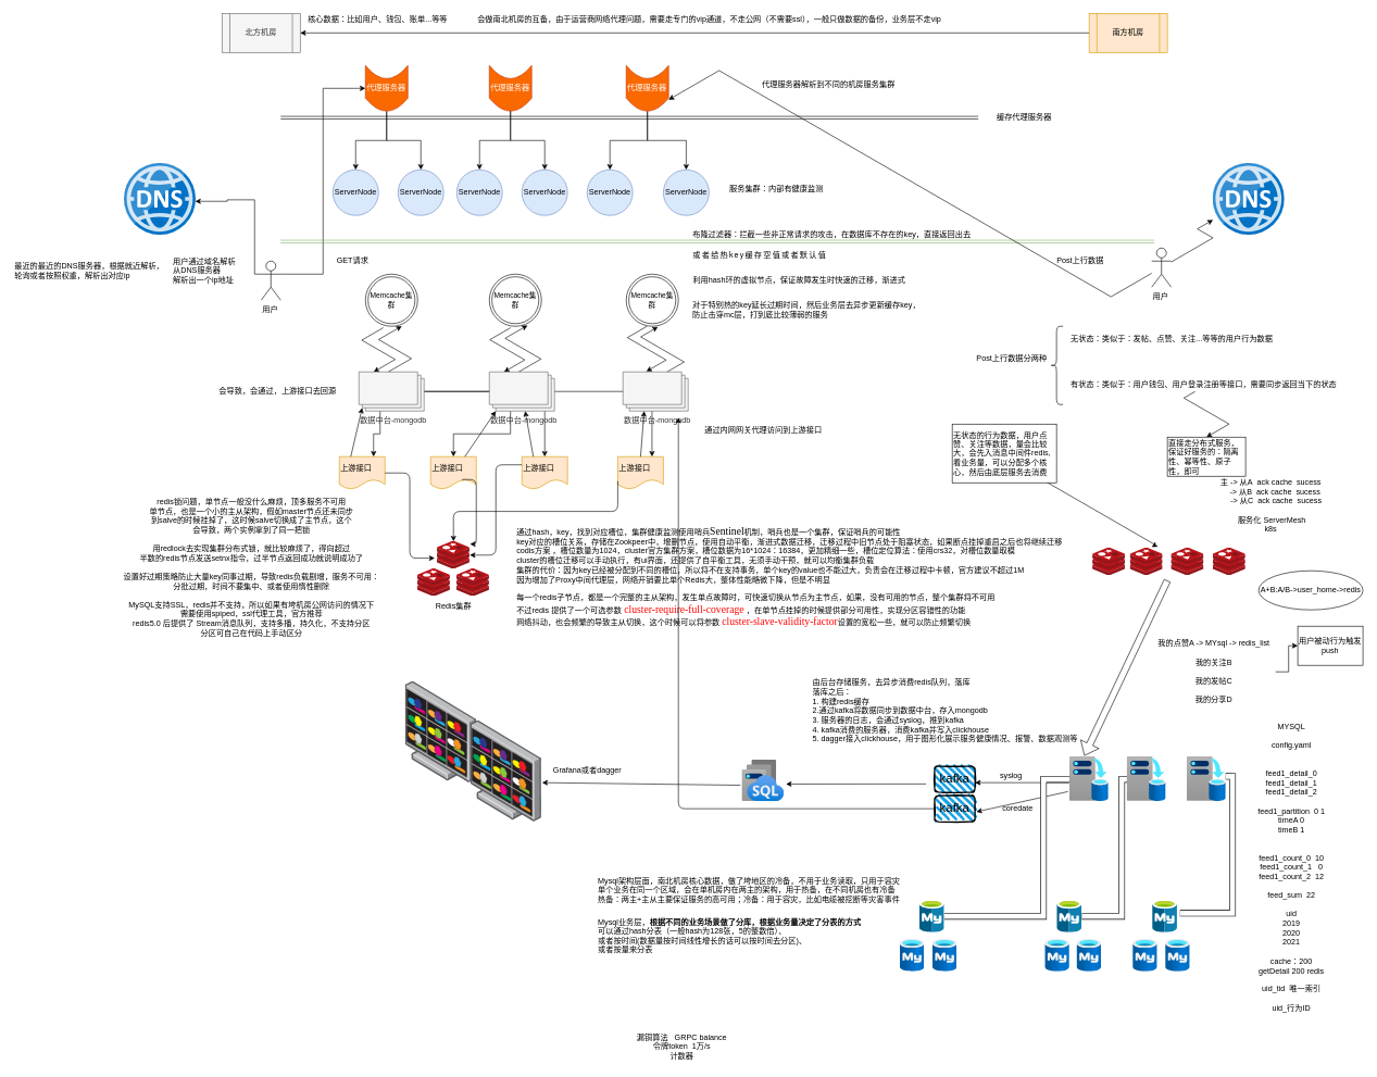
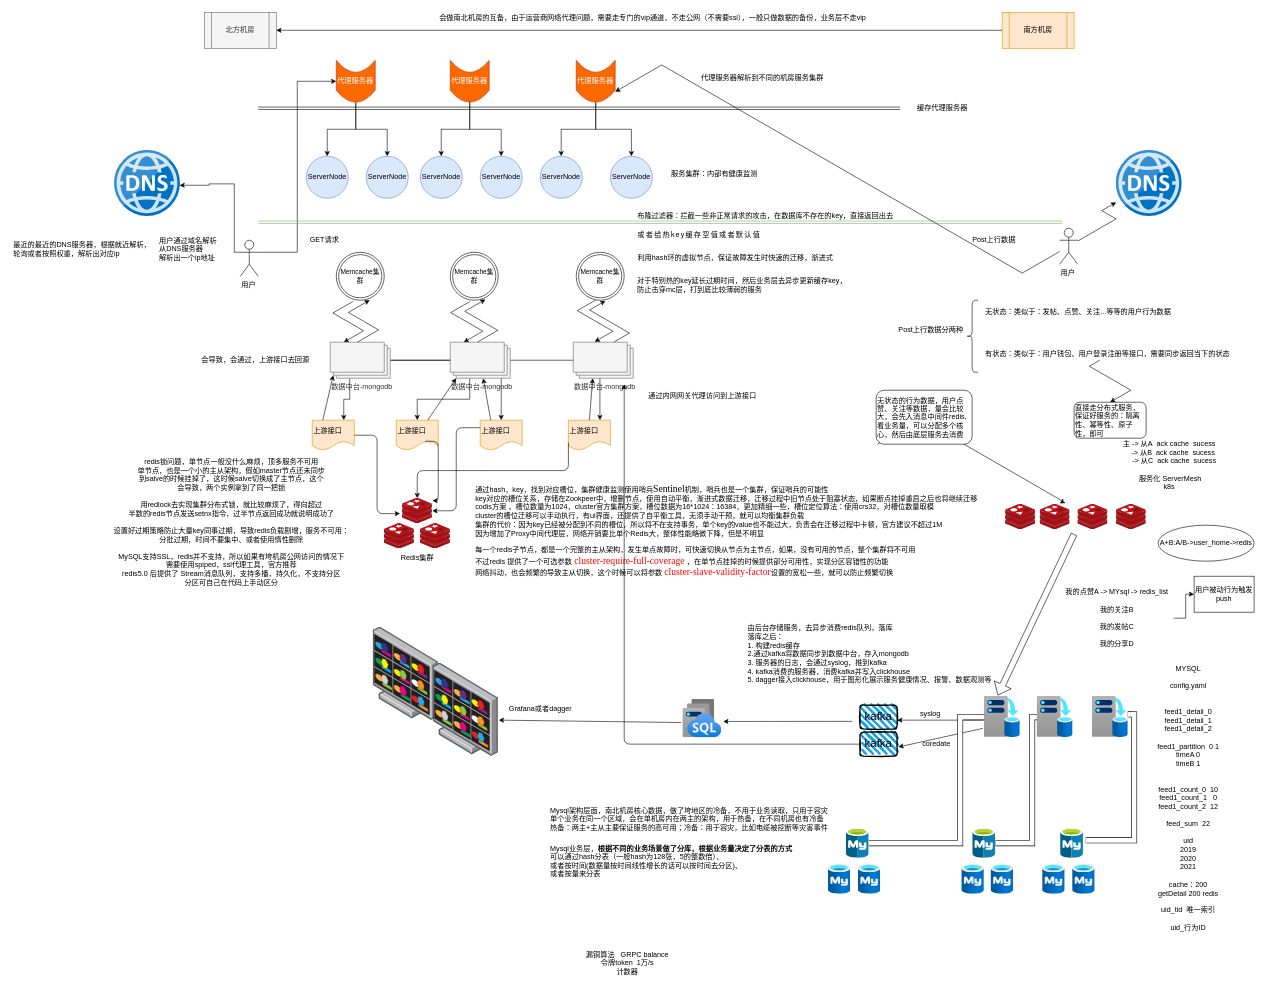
- <mxCell id="9" value="核心数据：比如用户、钱包、账单...等等" style="text;html=1;align=left;verticalAlign=middle;resizable=0;points=[];autosize=1;" parent="1" vertex="1"><mxGeometry x="470" y="20" width="230" height="20" as="geometry" /></mxCell>
- <mxCell id="83" value="无状态的行为数据，用户点赞、关注等数据，量会比较大，会先入消息中间件redis,&lt;br&gt;看业务量，可以分配多个核心，然后由底层服务去消费" style="whiteSpace=wrap;html=1;align=left;" parent="1" vertex="1"><mxGeometry x="1460" y="650" width="160" height="90" as="geometry" /></mxCell>
+ <mxCell id="83" value="无状态的行为数据，用户点赞、关注等数据，量会比较大，会先入消息中间件redis,&lt;br&gt;看业务量，可以分配多个核心，然后由底层服务去消费" style="whiteSpace=wrap;html=1;align=left;rounded=1;" parent="1" vertex="1"><mxGeometry x="1460" y="650" width="160" height="90" as="geometry" /></mxCell>
- <mxCell id="81" value="直接走分布式服务，保证好服务的：隔离性、幂等性、原子性，即可" style="whiteSpace=wrap;html=1;align=left;" parent="1" vertex="1"><mxGeometry x="1790" y="670" width="120" height="60" as="geometry" /></mxCell>
+ <mxCell id="81" value="直接走分布式服务，保证好服务的：隔离性、幂等性、原子性，即可" style="whiteSpace=wrap;html=1;align=left;rounded=1;" parent="1" vertex="1"><mxGeometry x="1790" y="670" width="120" height="60" as="geometry" /></mxCell>
